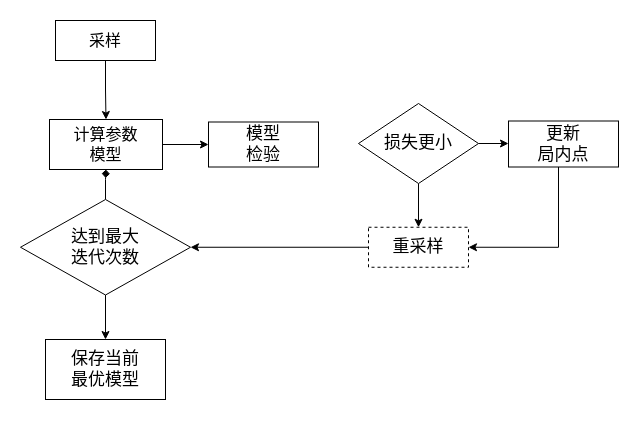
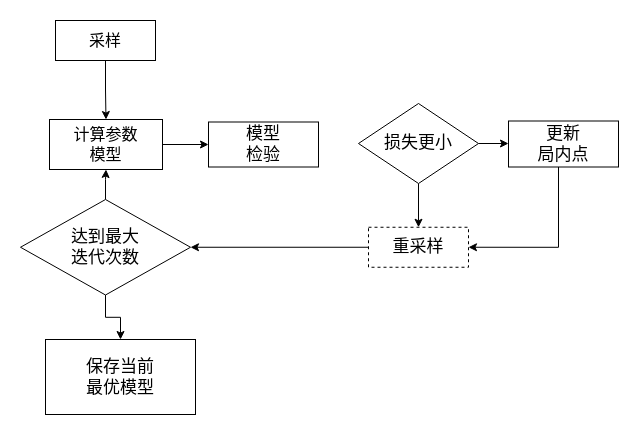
- <mxCell id="9" style="edgeStyle=orthogonalEdgeStyle;rounded=0;orthogonalLoop=1;jettySize=auto;html=1;entryX=0.5;entryY=1;entryDx=0;entryDy=0;endArrow=diamond;" edge="1" parent="1" source="11" target="3"><mxGeometry relative="1" as="geometry" /></mxCell>
+ <mxCell id="9" style="edgeStyle=orthogonalEdgeStyle;rounded=0;orthogonalLoop=1;jettySize=auto;html=1;entryX=0.5;entryY=1;entryDx=0;entryDy=0;" edge="1" parent="1" source="11" target="3"><mxGeometry relative="1" as="geometry" /></mxCell>
- <mxCell id="17" value="&lt;font style=&quot;font-size: 17px&quot;&gt;保存当前&lt;br&gt;最优模型&lt;/font&gt;" style="rounded=0;whiteSpace=wrap;html=1;" vertex="1" parent="1"><mxGeometry x="45" y="339" width="120" height="60" as="geometry" /></mxCell>
+ <mxCell id="17" value="&lt;font style=&quot;font-size: 17px&quot;&gt;保存当前&lt;br&gt;最优模型&lt;/font&gt;" style="rounded=0;whiteSpace=wrap;html=1;" vertex="1" parent="1"><mxGeometry x="45" y="339" width="150" height="75" as="geometry" /></mxCell>
